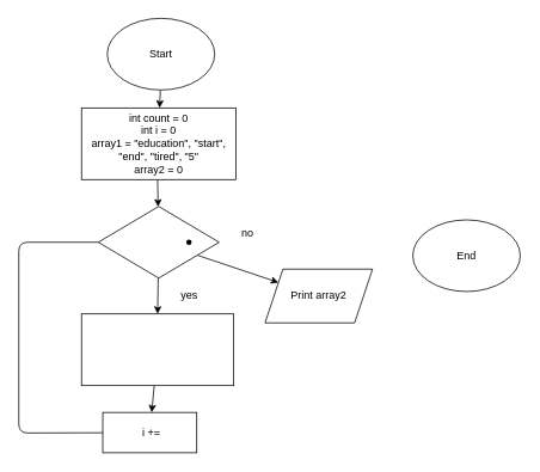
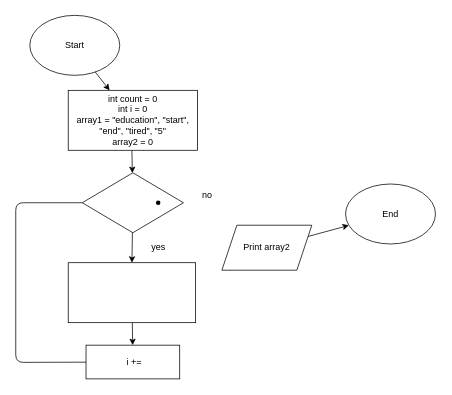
- <mxCell id="16" value="Start" style="ellipse;whiteSpace=wrap;html=1;" vertex="1" parent="1"><mxGeometry x="118.75" y="20" width="120" height="80" as="geometry" /></mxCell>
+ <mxCell id="16" value="Start" style="ellipse;whiteSpace=wrap;html=1;" vertex="1" parent="1"><mxGeometry x="38.75" y="20" width="120" height="80" as="geometry" /></mxCell>
- <mxCell id="4" value="" style="edgeStyle=none;html=1;" edge="1" parent="1" source="5" target="12"><mxGeometry relative="1" as="geometry" /></mxCell>
+ <mxCell id="11" value="" style="edgeStyle=none;html=1;fontColor=#FFFFFF;" edge="1" parent="1" source="12" target="18"><mxGeometry relative="1" as="geometry" /></mxCell>
- <mxCell id="10" value="&amp;nbsp;i +=" style="rounded=0;whiteSpace=wrap;html=1;" vertex="1" parent="1"><mxGeometry x="113.75" y="460" width="105" height="45" as="geometry" /></mxCell>
+ <mxCell id="10" value="&amp;nbsp;i +=" style="rounded=0;whiteSpace=wrap;html=1;" vertex="1" parent="1"><mxGeometry x="113.75" y="460" width="125" height="45" as="geometry" /></mxCell>
